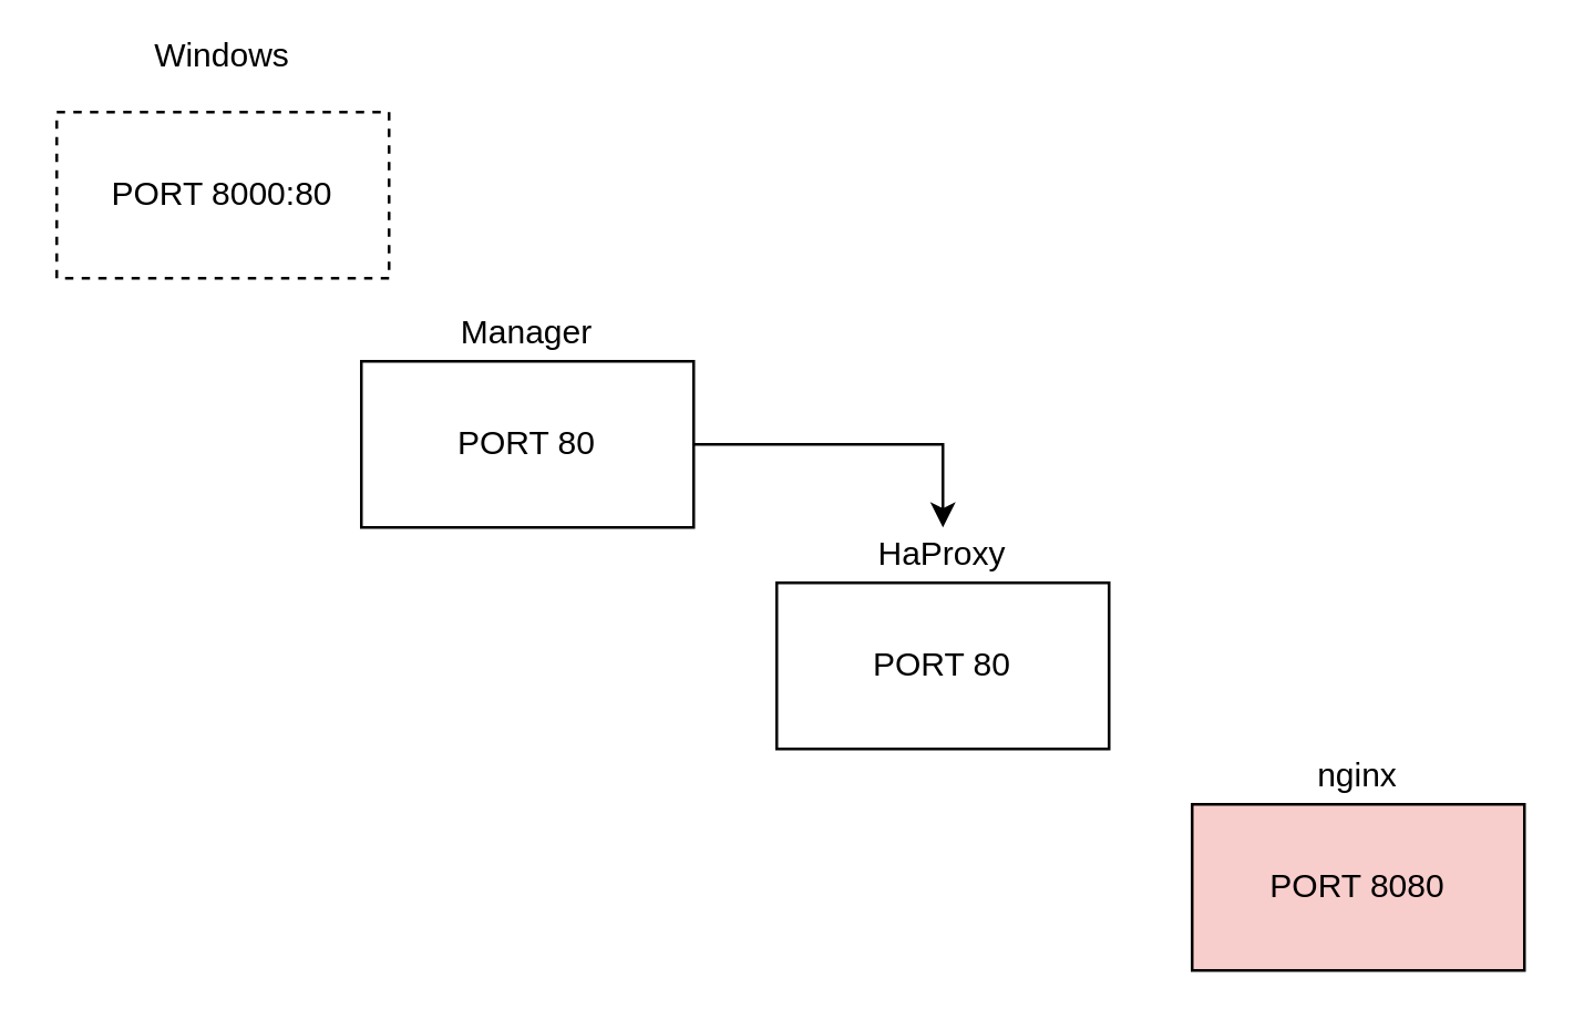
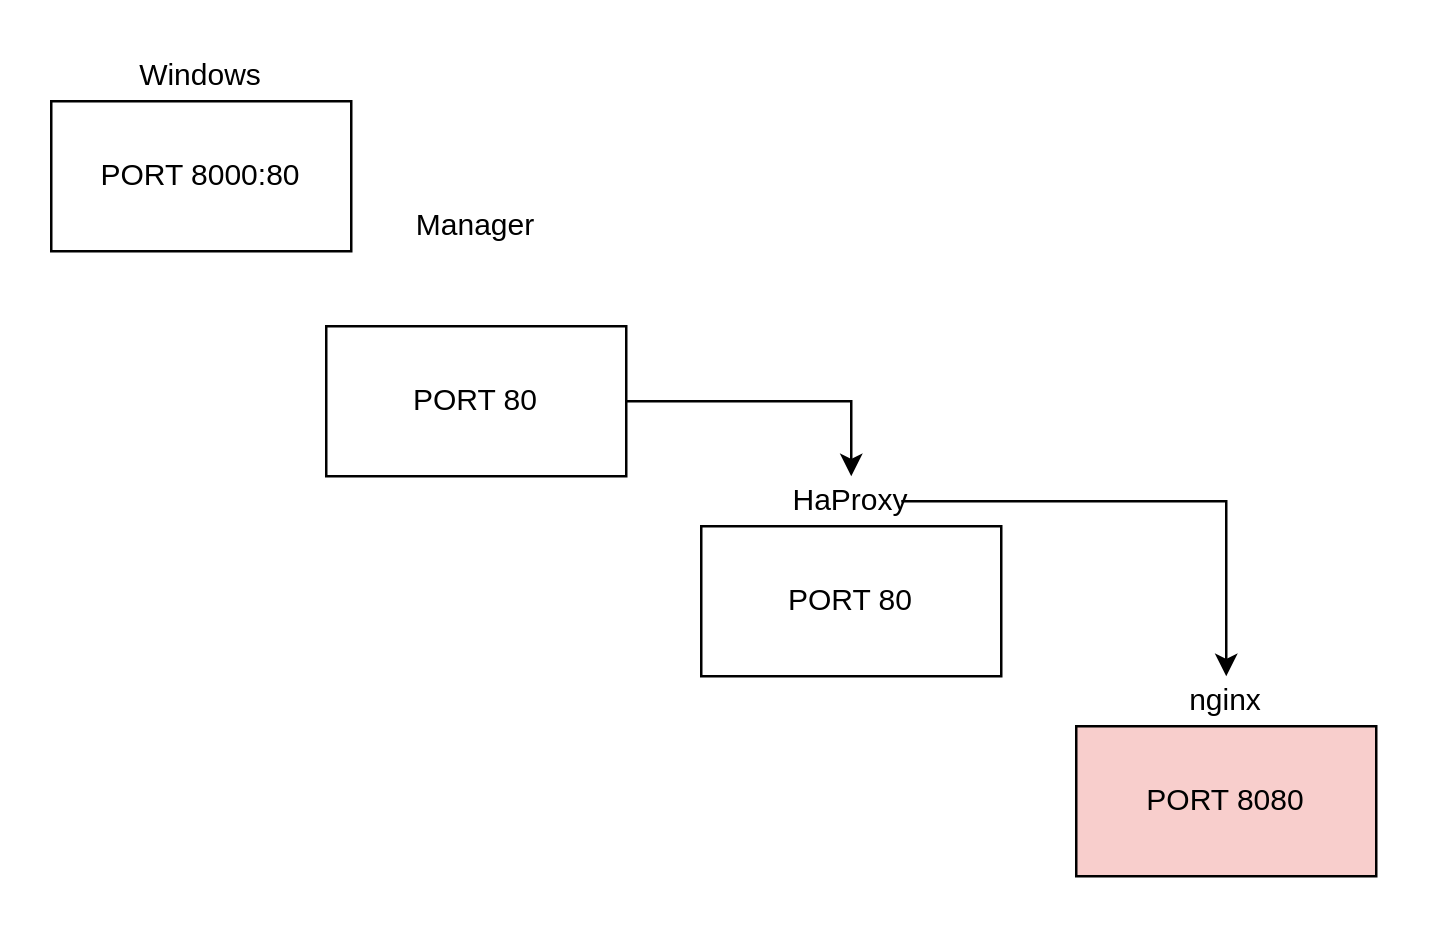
- <mxCell id="3" value="Windows" style="text;html=1;strokeColor=none;fillColor=none;align=center;verticalAlign=middle;whiteSpace=wrap;rounded=0;" vertex="1" parent="1"><mxGeometry x="60" y="10" width="40" height="20" as="geometry" /></mxCell>
+ <mxCell id="3" value="Windows" style="text;html=1;strokeColor=none;fillColor=none;align=center;verticalAlign=middle;whiteSpace=wrap;rounded=0;" vertex="1" parent="1"><mxGeometry x="60" y="20" width="40" height="20" as="geometry" /></mxCell>
- <mxCell id="2" value="PORT 8000:80" style="rounded=0;whiteSpace=wrap;html=1;dashed=1;" vertex="1" parent="1"><mxGeometry x="20" y="40" width="120" height="60" as="geometry" /></mxCell>
+ <mxCell id="2" value="PORT 8000:80" style="rounded=0;whiteSpace=wrap;html=1;" vertex="1" parent="1"><mxGeometry x="20" y="40" width="120" height="60" as="geometry" /></mxCell>
- <mxCell id="6" value="Manager" style="text;html=1;strokeColor=none;fillColor=none;align=center;verticalAlign=middle;whiteSpace=wrap;rounded=0;" vertex="1" parent="1"><mxGeometry x="170" y="110" width="40" height="20" as="geometry" /></mxCell>
+ <mxCell id="6" value="Manager" style="text;html=1;strokeColor=none;fillColor=none;align=center;verticalAlign=middle;whiteSpace=wrap;rounded=0;" vertex="1" parent="1"><mxGeometry x="170" y="80" width="40" height="20" as="geometry" /></mxCell>
+ <mxCell id="8" style="edgeStyle=orthogonalEdgeStyle;rounded=0;orthogonalLoop=1;jettySize=auto;html=1;exitX=1;exitY=0.5;exitDx=0;exitDy=0;" edge="1" parent="1" source="9" target="11"><mxGeometry relative="1" as="geometry" /></mxCell>
